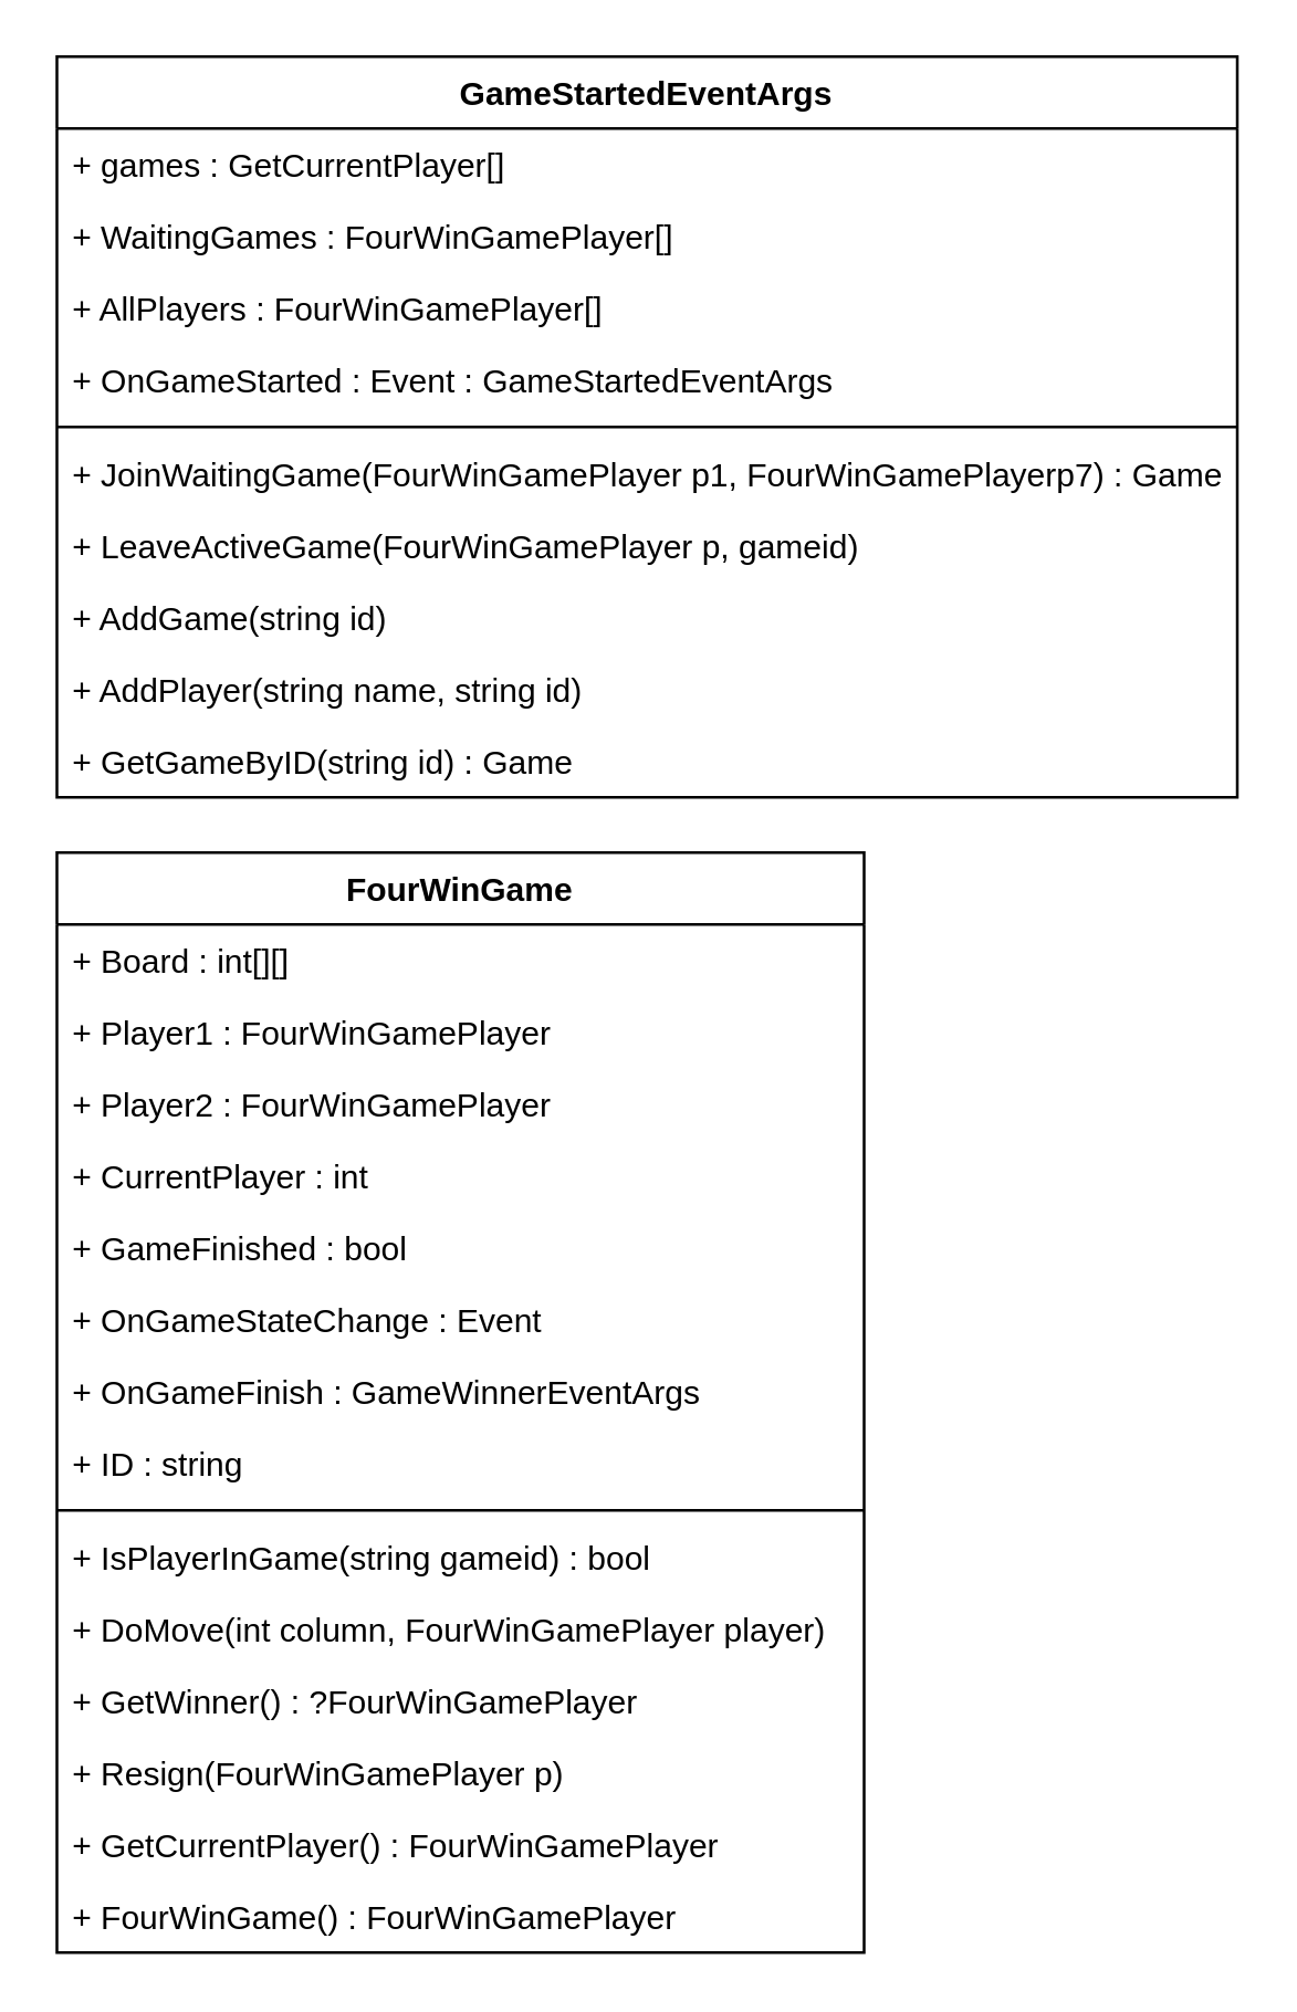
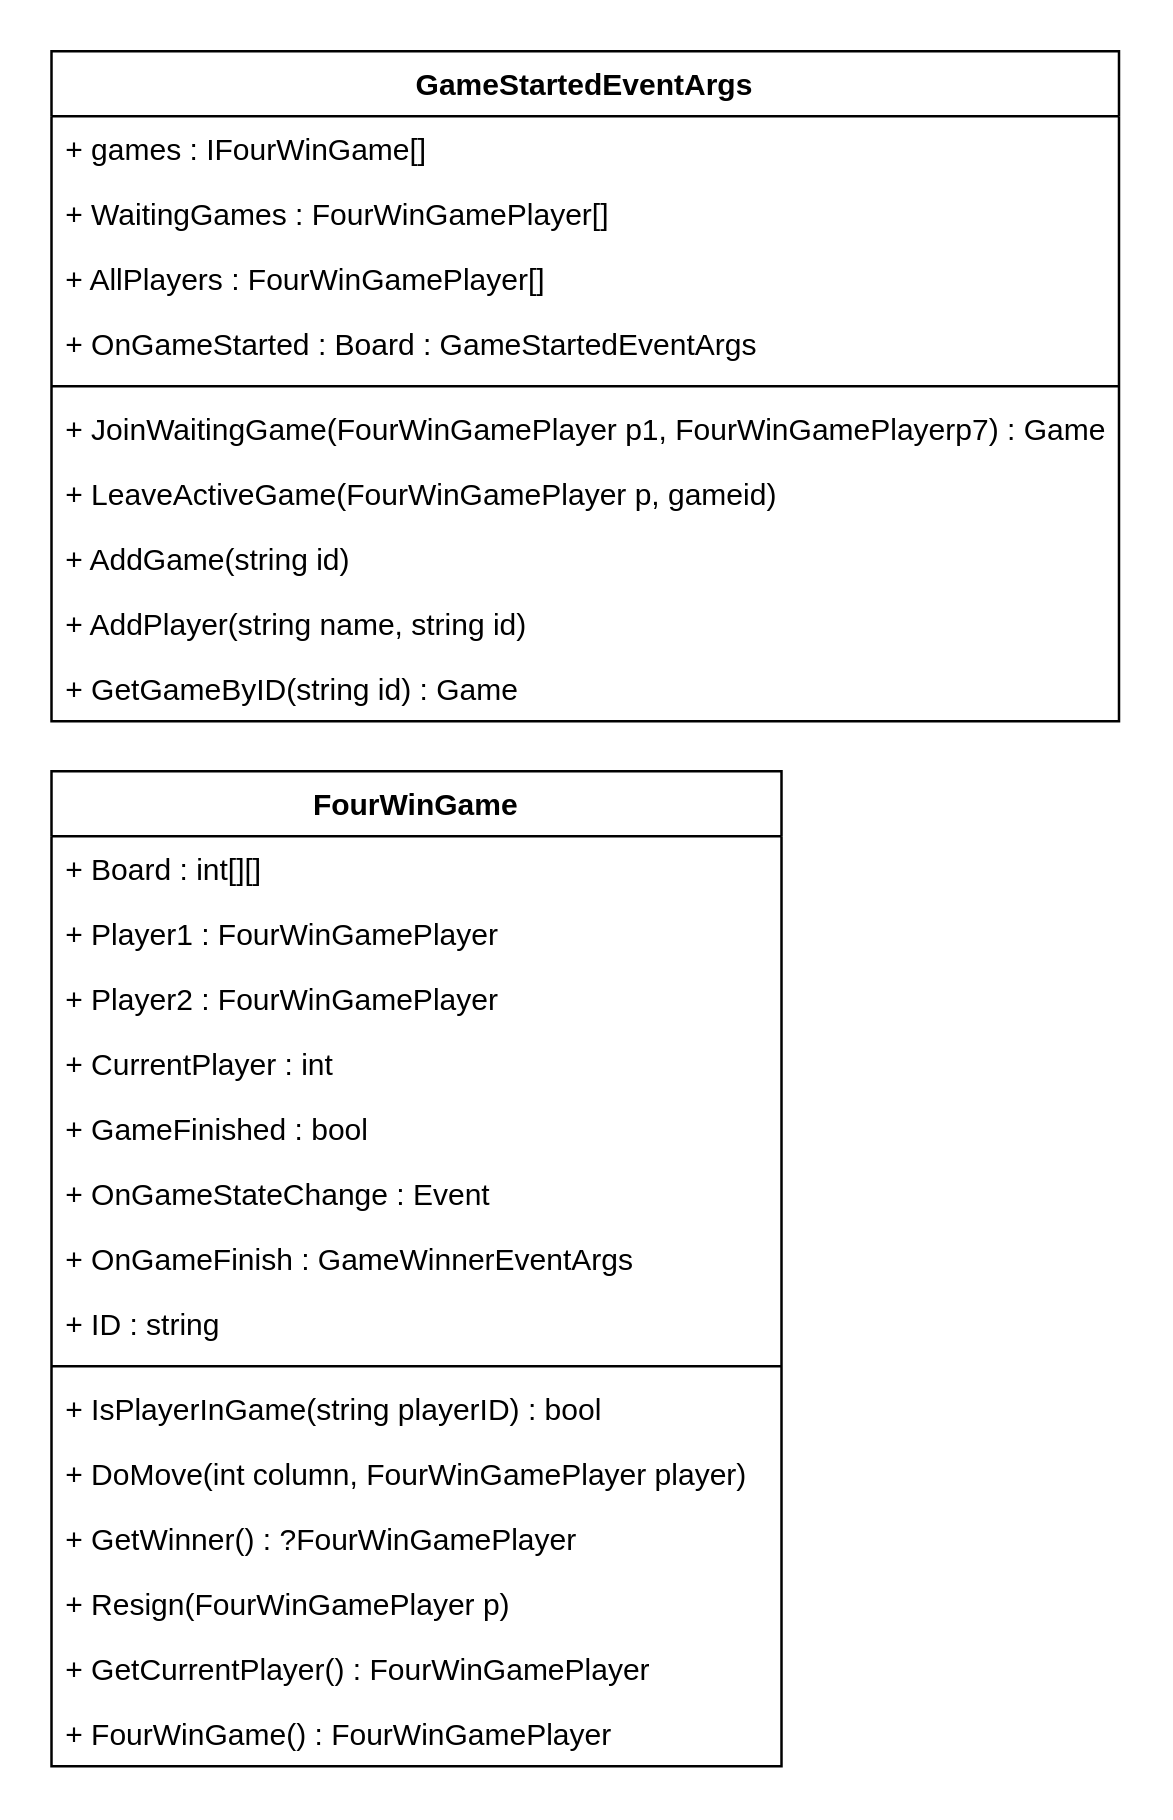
- <mxCell id="19" value="+ games : GetCurrentPlayer[]" style="text;strokeColor=none;fillColor=none;align=left;verticalAlign=top;spacingLeft=4;spacingRight=4;overflow=hidden;rotatable=0;points=[[0,0.5],[1,0.5]];portConstraint=eastwest;" parent="18" vertex="1"><mxGeometry y="26" width="427" height="26" as="geometry" /></mxCell>
+ <mxCell id="19" value="+ games : IFourWinGame[]" style="text;strokeColor=none;fillColor=none;align=left;verticalAlign=top;spacingLeft=4;spacingRight=4;overflow=hidden;rotatable=0;points=[[0,0.5],[1,0.5]];portConstraint=eastwest;" parent="18" vertex="1"><mxGeometry y="26" width="427" height="26" as="geometry" /></mxCell>
- <mxCell id="22" value="+ OnGameStarted : Event : GameStartedEventArgs" style="text;strokeColor=none;fillColor=none;align=left;verticalAlign=top;spacingLeft=4;spacingRight=4;overflow=hidden;rotatable=0;points=[[0,0.5],[1,0.5]];portConstraint=eastwest;" parent="18" vertex="1"><mxGeometry y="104" width="427" height="26" as="geometry" /></mxCell>
+ <mxCell id="22" value="+ OnGameStarted : Board : GameStartedEventArgs" style="text;strokeColor=none;fillColor=none;align=left;verticalAlign=top;spacingLeft=4;spacingRight=4;overflow=hidden;rotatable=0;points=[[0,0.5],[1,0.5]];portConstraint=eastwest;" parent="18" vertex="1"><mxGeometry y="104" width="427" height="26" as="geometry" /></mxCell>
- <mxCell id="12" value="+ IsPlayerInGame(string gameid) : bool" style="text;strokeColor=none;fillColor=none;align=left;verticalAlign=top;spacingLeft=4;spacingRight=4;overflow=hidden;rotatable=0;points=[[0,0.5],[1,0.5]];portConstraint=eastwest;" parent="2" vertex="1"><mxGeometry y="242" width="292" height="26" as="geometry" /></mxCell>
+ <mxCell id="12" value="+ IsPlayerInGame(string playerID) : bool" style="text;strokeColor=none;fillColor=none;align=left;verticalAlign=top;spacingLeft=4;spacingRight=4;overflow=hidden;rotatable=0;points=[[0,0.5],[1,0.5]];portConstraint=eastwest;" parent="2" vertex="1"><mxGeometry y="242" width="292" height="26" as="geometry" /></mxCell>
